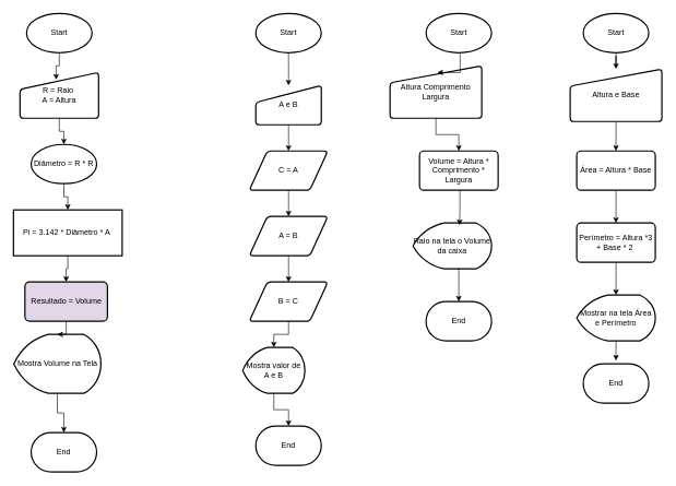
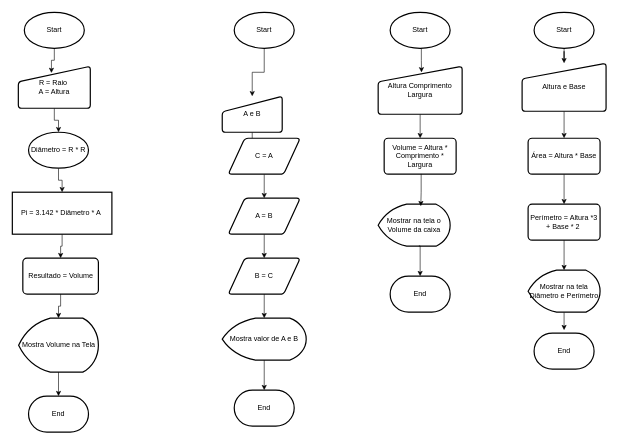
- <mxCell id="30" value="Altura Comprimento Largura" style="html=1;strokeWidth=2;shape=manualInput;whiteSpace=wrap;rounded=1;size=26;arcSize=11;" parent="1" vertex="1"><mxGeometry x="595" y="100" width="140" height="80" as="geometry" /></mxCell>
+ <mxCell id="30" value="Altura Comprimento Largura" style="html=1;strokeWidth=2;shape=manualInput;whiteSpace=wrap;rounded=1;size=26;arcSize=11;" parent="1" vertex="1"><mxGeometry x="630" y="110" width="140" height="80" as="geometry" /></mxCell>
- <mxCell id="18" value="A e B" style="html=1;strokeWidth=2;shape=manualInput;whiteSpace=wrap;rounded=1;size=26;arcSize=11;" parent="1" vertex="1"><mxGeometry x="390" y="130" width="100" height="60" as="geometry" /></mxCell>
+ <mxCell id="18" value="A e B" style="html=1;strokeWidth=2;shape=manualInput;whiteSpace=wrap;rounded=1;size=26;arcSize=11;" parent="1" vertex="1"><mxGeometry x="370" y="160" width="100" height="60" as="geometry" /></mxCell>
- <mxCell id="33" value="Raio na tela o Volume da caixa" style="strokeWidth=2;html=1;shape=mxgraph.flowchart.display;whiteSpace=wrap;" parent="1" vertex="1"><mxGeometry x="630" y="340" width="120" height="70" as="geometry" /></mxCell>
+ <mxCell id="33" value="Mostrar na tela o Volume da caixa" style="strokeWidth=2;html=1;shape=mxgraph.flowchart.display;whiteSpace=wrap;" parent="1" vertex="1"><mxGeometry x="630" y="340" width="120" height="70" as="geometry" /></mxCell>
- <mxCell id="10" value="Resultado = Volume" style="rounded=1;whiteSpace=wrap;html=1;absoluteArcSize=1;arcSize=14;strokeWidth=2;fillColor=#e1d5e7;" parent="1" vertex="1"><mxGeometry x="37.5" y="430" width="126" height="60" as="geometry" /></mxCell>
+ <mxCell id="10" value="Resultado = Volume" style="rounded=1;whiteSpace=wrap;html=1;absoluteArcSize=1;arcSize=14;strokeWidth=2;" parent="1" vertex="1"><mxGeometry x="37.5" y="430" width="126" height="60" as="geometry" /></mxCell>
- <mxCell id="45" value="Mostrar na tela Área e Perímetro" style="strokeWidth=2;html=1;shape=mxgraph.flowchart.display;whiteSpace=wrap;" vertex="1" parent="1"><mxGeometry x="880" y="450" width="120" height="70" as="geometry" /></mxCell>
+ <mxCell id="45" value="Mostrar na tela Diâmetro e Perímetro" style="strokeWidth=2;html=1;shape=mxgraph.flowchart.display;whiteSpace=wrap;" vertex="1" parent="1"><mxGeometry x="880" y="450" width="120" height="70" as="geometry" /></mxCell>
- <mxCell id="11" value="Mostra Volume na Tela" style="strokeWidth=2;html=1;shape=mxgraph.flowchart.display;whiteSpace=wrap;" parent="1" vertex="1"><mxGeometry x="20.5" y="510" width="133" height="90" as="geometry" /></mxCell>
+ <mxCell id="11" value="Mostra Volume na Tela" style="strokeWidth=2;html=1;shape=mxgraph.flowchart.display;whiteSpace=wrap;" parent="1" vertex="1"><mxGeometry x="30.5" y="530" width="133" height="90" as="geometry" /></mxCell>
- <mxCell id="24" value="Mostra valor de A e B" style="strokeWidth=2;html=1;shape=mxgraph.flowchart.display;whiteSpace=wrap;" parent="1" vertex="1"><mxGeometry x="370" y="530" width="95" height="70" as="geometry" /></mxCell>
+ <mxCell id="24" value="Mostra valor de A e B" style="strokeWidth=2;html=1;shape=mxgraph.flowchart.display;whiteSpace=wrap;" parent="1" vertex="1"><mxGeometry x="370" y="530" width="140" height="70" as="geometry" /></mxCell>
